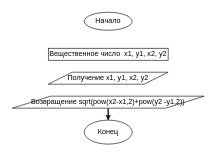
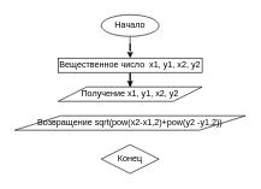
+ <mxCell id="2" style="edgeStyle=orthogonalEdgeStyle;rounded=0;orthogonalLoop=1;jettySize=auto;html=1;entryX=0.5;entryY=0;entryDx=0;entryDy=0;" edge="1" parent="1" source="3" target="5"><mxGeometry relative="1" as="geometry" /></mxCell>
+ <mxCell id="4" style="edgeStyle=orthogonalEdgeStyle;rounded=0;orthogonalLoop=1;jettySize=auto;html=1;entryX=0.5;entryY=0;entryDx=0;entryDy=0;" edge="1" parent="1" source="5" target="6"><mxGeometry relative="1" as="geometry" /></mxCell>
- <mxCell id="7" style="edgeStyle=orthogonalEdgeStyle;rounded=0;orthogonalLoop=1;jettySize=auto;html=1;entryX=0.5;entryY=0;entryDx=0;entryDy=0;" edge="1" parent="1" source="8" target="9"><mxGeometry relative="1" as="geometry" /></mxCell>
- <mxCell id="9" value="Конец" style="ellipse;whiteSpace=wrap;html=1;" vertex="1" parent="1"><mxGeometry x="140" y="200" width="80" height="40" as="geometry" /></mxCell>
+ <mxCell id="9" value="Конец" style="rhombus;whiteSpace=wrap;html=1;" vertex="1" parent="1"><mxGeometry x="140" y="200" width="80" height="40" as="geometry" /></mxCell>
